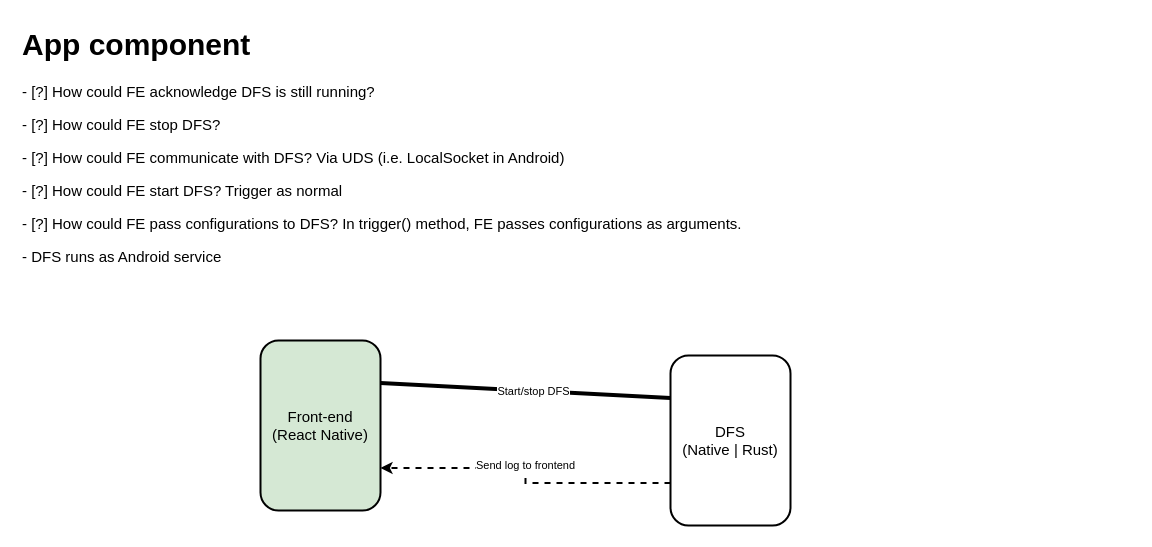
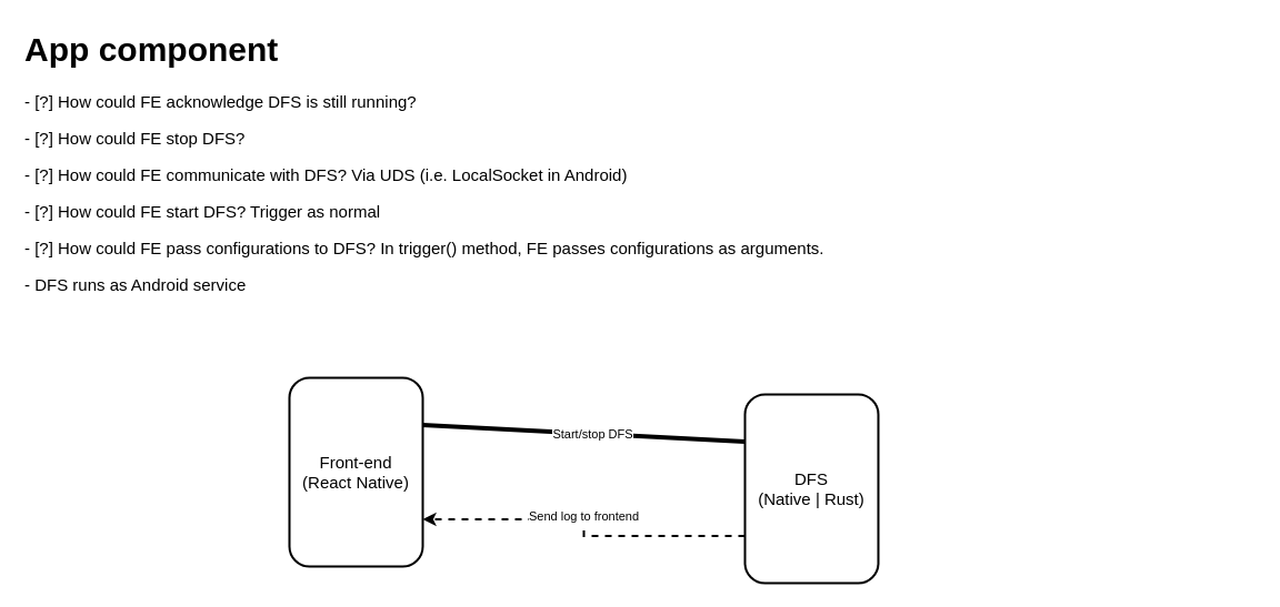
- <mxCell id="4" value="&lt;font&gt;Front-end&lt;/font&gt;&lt;div&gt;&lt;font&gt;(React Native)&lt;/font&gt;&lt;/div&gt;" style="rounded=1;whiteSpace=wrap;html=1;strokeWidth=2;fontSize=15;fillColor=#d5e8d4;" parent="1" vertex="1"><mxGeometry x="260" y="340" width="120" height="170" as="geometry" /></mxCell>
+ <mxCell id="4" value="&lt;font&gt;Front-end&lt;/font&gt;&lt;div&gt;&lt;font&gt;(React Native)&lt;/font&gt;&lt;/div&gt;" style="rounded=1;whiteSpace=wrap;html=1;strokeWidth=2;fontSize=15;" parent="1" vertex="1"><mxGeometry x="260" y="340" width="120" height="170" as="geometry" /></mxCell>
